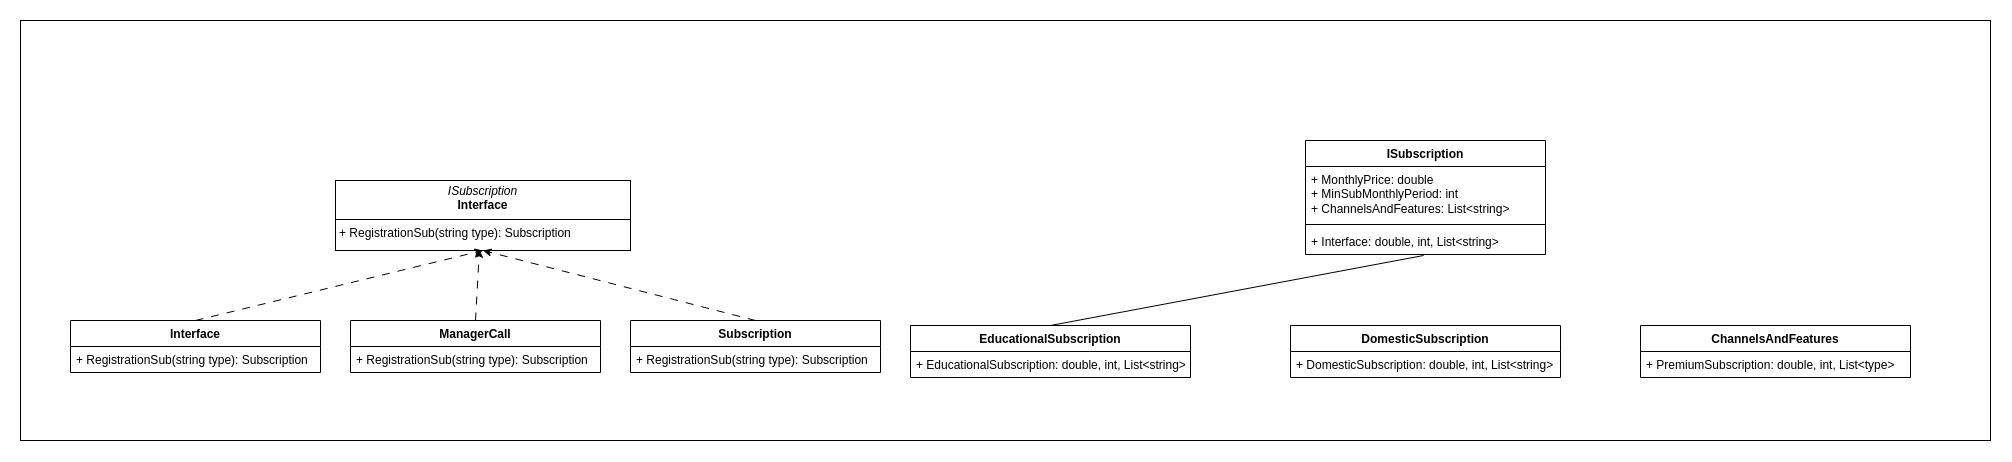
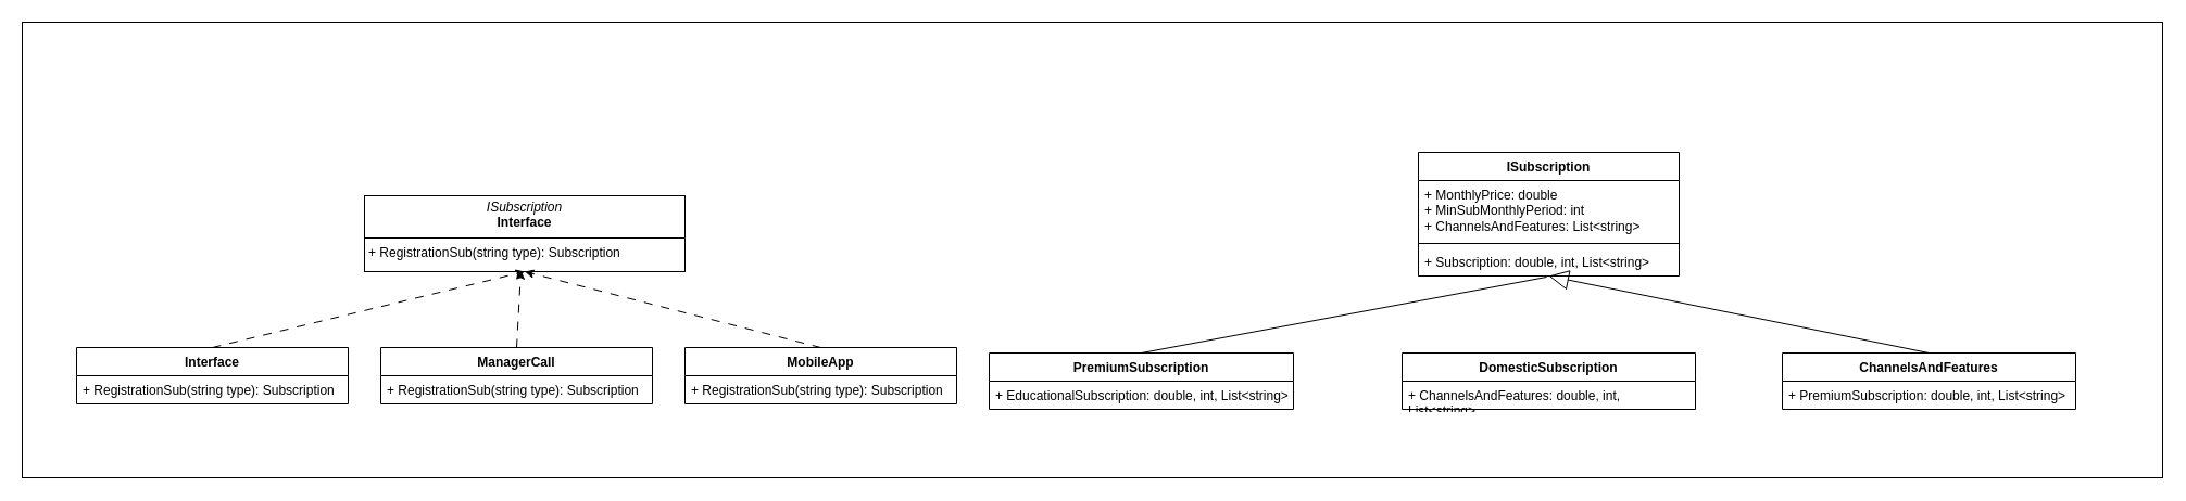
- <mxCell id="16" value="+ Interface: double, int, List&amp;lt;string&amp;gt;" style="text;strokeColor=none;fillColor=none;align=left;verticalAlign=top;spacingLeft=4;spacingRight=4;overflow=hidden;rotatable=0;points=[[0,0.5],[1,0.5]];portConstraint=eastwest;whiteSpace=wrap;html=1;" vertex="1" parent="13"><mxGeometry y="88" width="240" height="26" as="geometry" /></mxCell>
+ <mxCell id="16" value="+ Subscription: double, int, List&amp;lt;string&amp;gt;" style="text;strokeColor=none;fillColor=none;align=left;verticalAlign=top;spacingLeft=4;spacingRight=4;overflow=hidden;rotatable=0;points=[[0,0.5],[1,0.5]];portConstraint=eastwest;whiteSpace=wrap;html=1;" vertex="1" parent="13"><mxGeometry y="88" width="240" height="26" as="geometry" /></mxCell>
+ <mxCell id="24" value="" style="endArrow=block;endSize=16;endFill=0;html=1;rounded=0;exitX=0.5;exitY=0;exitDx=0;exitDy=0;entryX=0.5;entryY=1;entryDx=0;entryDy=0;" edge="1" parent="1" source="19" target="13"><mxGeometry width="160" relative="1" as="geometry"><mxPoint x="1661" y="280" as="sourcePoint" /><mxPoint x="1660" y="210" as="targetPoint" /></mxGeometry></mxCell>
- <mxCell id="8" value="Subscription" style="swimlane;fontStyle=1;align=center;verticalAlign=top;childLayout=stackLayout;horizontal=1;startSize=26;horizontalStack=0;resizeParent=1;resizeParentMax=0;resizeLast=0;collapsible=1;marginBottom=0;whiteSpace=wrap;html=1;" vertex="1" parent="1"><mxGeometry x="630" y="320" width="250" height="52" as="geometry" /></mxCell>
+ <mxCell id="8" value="MobileApp" style="swimlane;fontStyle=1;align=center;verticalAlign=top;childLayout=stackLayout;horizontal=1;startSize=26;horizontalStack=0;resizeParent=1;resizeParentMax=0;resizeLast=0;collapsible=1;marginBottom=0;whiteSpace=wrap;html=1;" vertex="1" parent="1"><mxGeometry x="630" y="320" width="250" height="52" as="geometry" /></mxCell>
- <mxCell id="17" value="EducationalSubscription" style="swimlane;fontStyle=1;align=center;verticalAlign=top;childLayout=stackLayout;horizontal=1;startSize=26;horizontalStack=0;resizeParent=1;resizeParentMax=0;resizeLast=0;collapsible=1;marginBottom=0;whiteSpace=wrap;html=1;" vertex="1" parent="1"><mxGeometry x="910" y="325" width="280" height="52" as="geometry" /></mxCell>
+ <mxCell id="17" value="PremiumSubscription" style="swimlane;fontStyle=1;align=center;verticalAlign=top;childLayout=stackLayout;horizontal=1;startSize=26;horizontalStack=0;resizeParent=1;resizeParentMax=0;resizeLast=0;collapsible=1;marginBottom=0;whiteSpace=wrap;html=1;" vertex="1" parent="1"><mxGeometry x="910" y="325" width="280" height="52" as="geometry" /></mxCell>
- <mxCell id="22" value="+ DomesticSubscription: double, int, List&amp;lt;string&amp;gt;" style="text;strokeColor=none;fillColor=none;align=left;verticalAlign=top;spacingLeft=4;spacingRight=4;overflow=hidden;rotatable=0;points=[[0,0.5],[1,0.5]];portConstraint=eastwest;whiteSpace=wrap;html=1;" vertex="1" parent="21"><mxGeometry y="26" width="270" height="26" as="geometry" /></mxCell>
+ <mxCell id="22" value="+ ChannelsAndFeatures: double, int, List&amp;lt;string&amp;gt;" style="text;strokeColor=none;fillColor=none;align=left;verticalAlign=top;spacingLeft=4;spacingRight=4;overflow=hidden;rotatable=0;points=[[0,0.5],[1,0.5]];portConstraint=eastwest;whiteSpace=wrap;html=1;" vertex="1" parent="21"><mxGeometry y="26" width="270" height="26" as="geometry" /></mxCell>
- <mxCell id="20" value="+ PremiumSubscription: double, int, List&amp;lt;type&amp;gt;" style="text;strokeColor=none;fillColor=none;align=left;verticalAlign=top;spacingLeft=4;spacingRight=4;overflow=hidden;rotatable=0;points=[[0,0.5],[1,0.5]];portConstraint=eastwest;whiteSpace=wrap;html=1;" vertex="1" parent="19"><mxGeometry y="26" width="270" height="26" as="geometry" /></mxCell>
+ <mxCell id="20" value="+ PremiumSubscription: double, int, List&amp;lt;string&amp;gt;" style="text;strokeColor=none;fillColor=none;align=left;verticalAlign=top;spacingLeft=4;spacingRight=4;overflow=hidden;rotatable=0;points=[[0,0.5],[1,0.5]];portConstraint=eastwest;whiteSpace=wrap;html=1;" vertex="1" parent="19"><mxGeometry y="26" width="270" height="26" as="geometry" /></mxCell>
